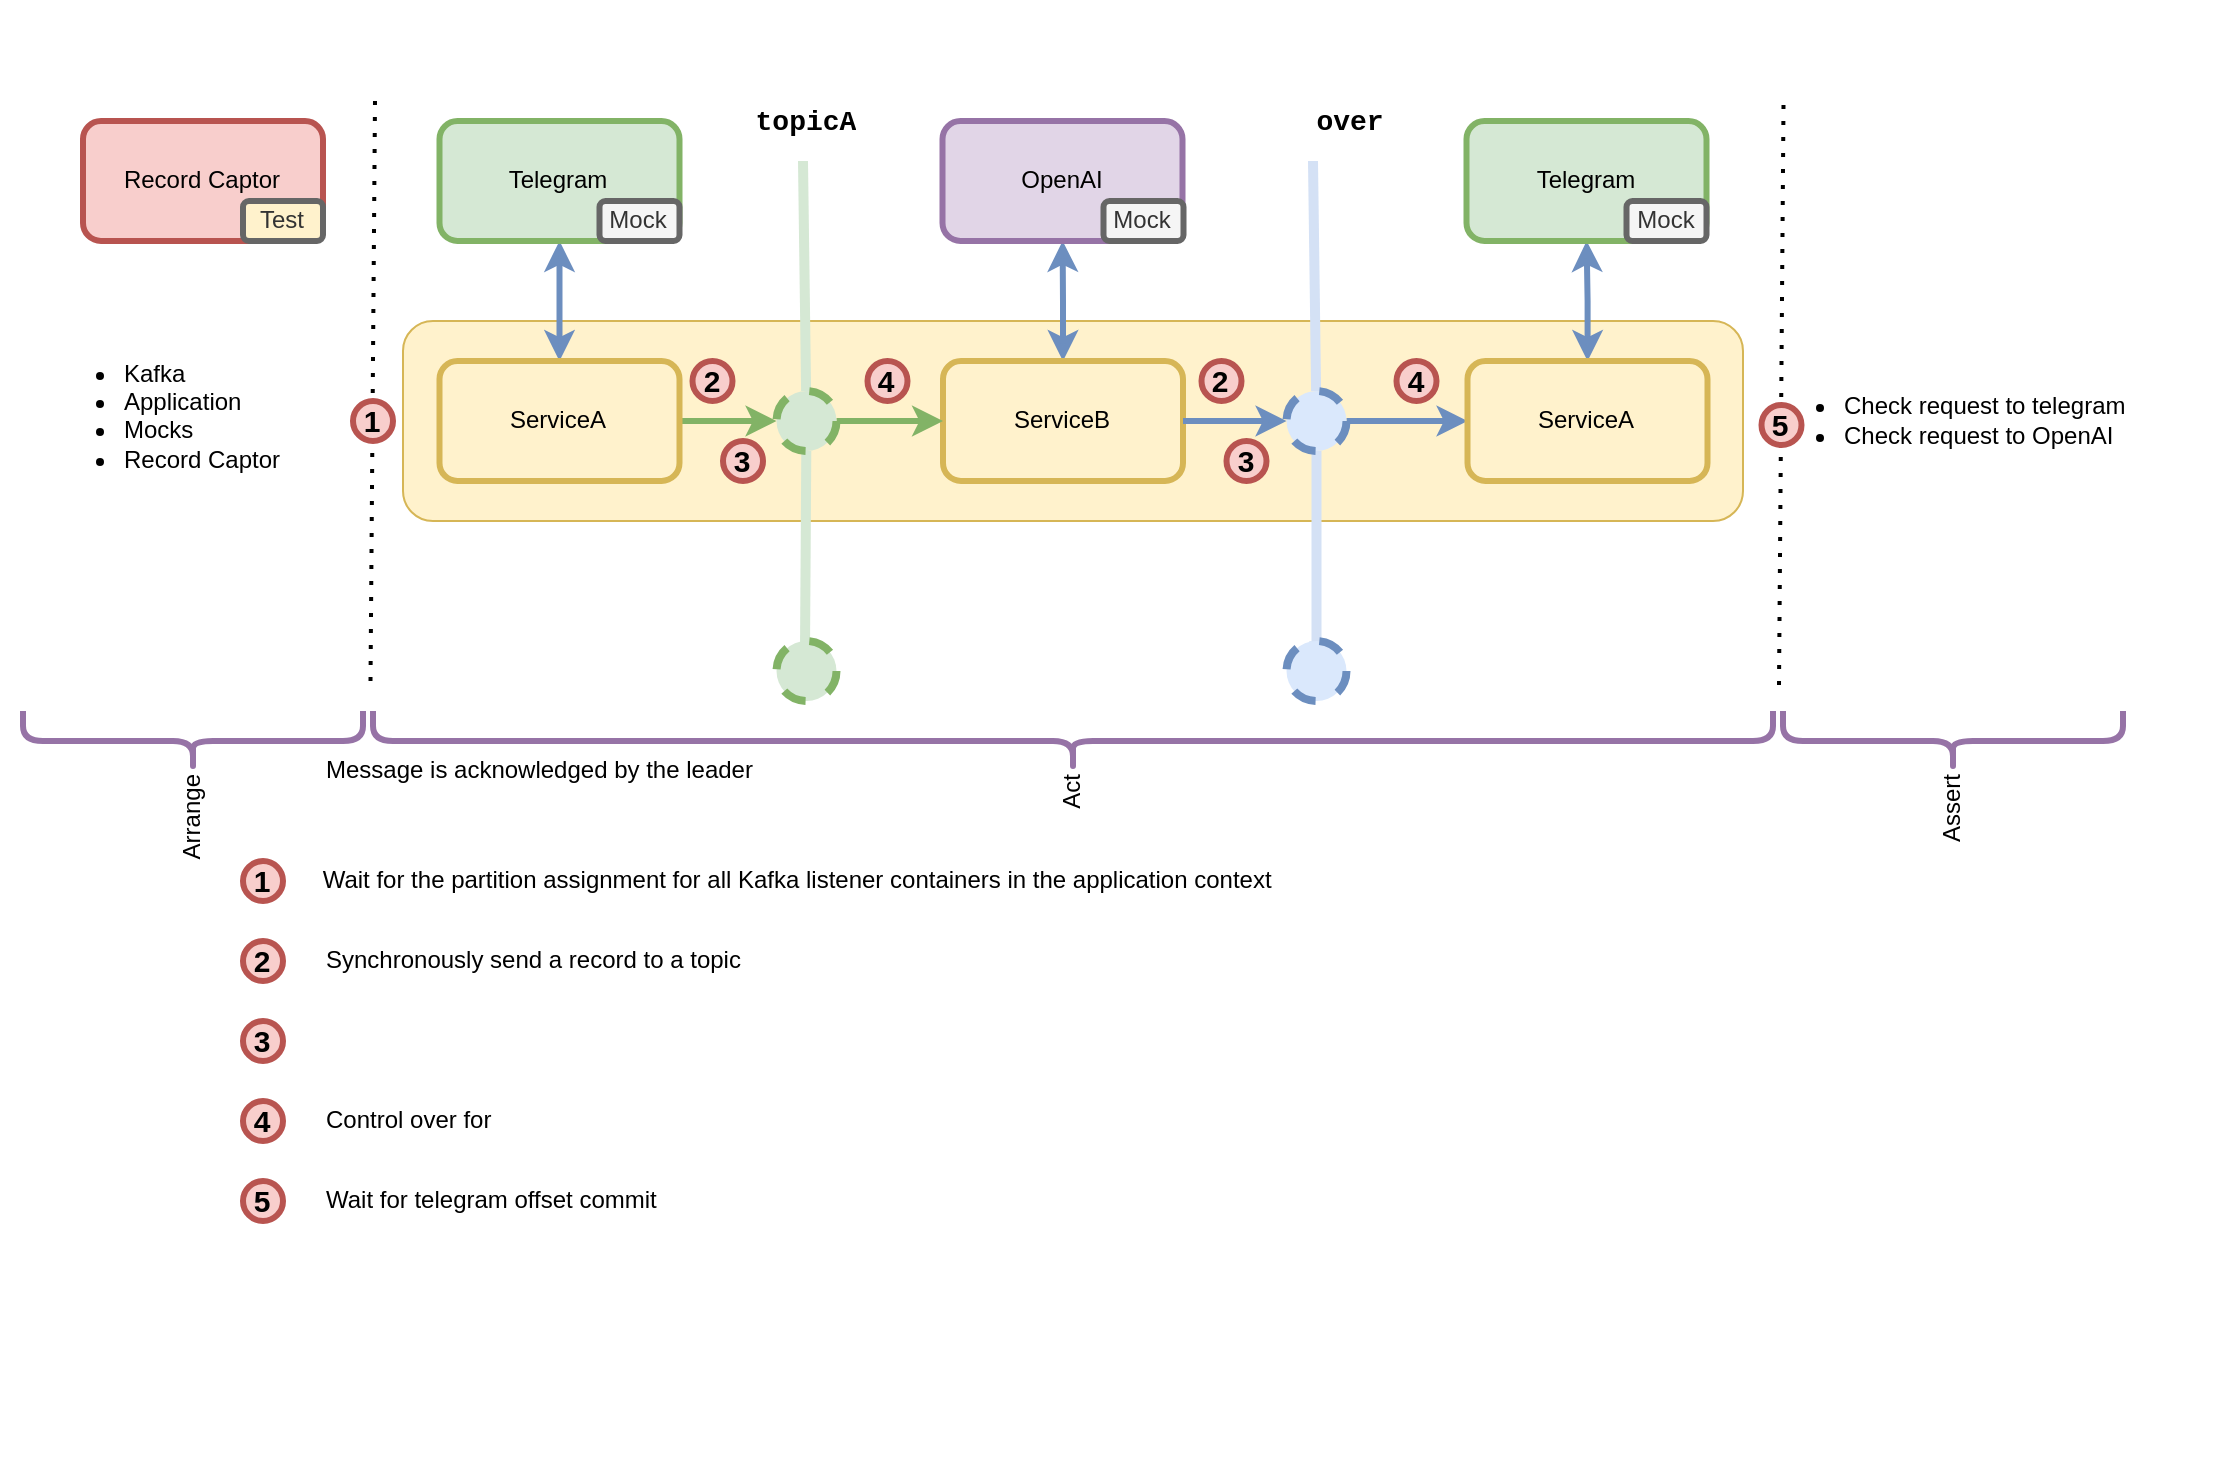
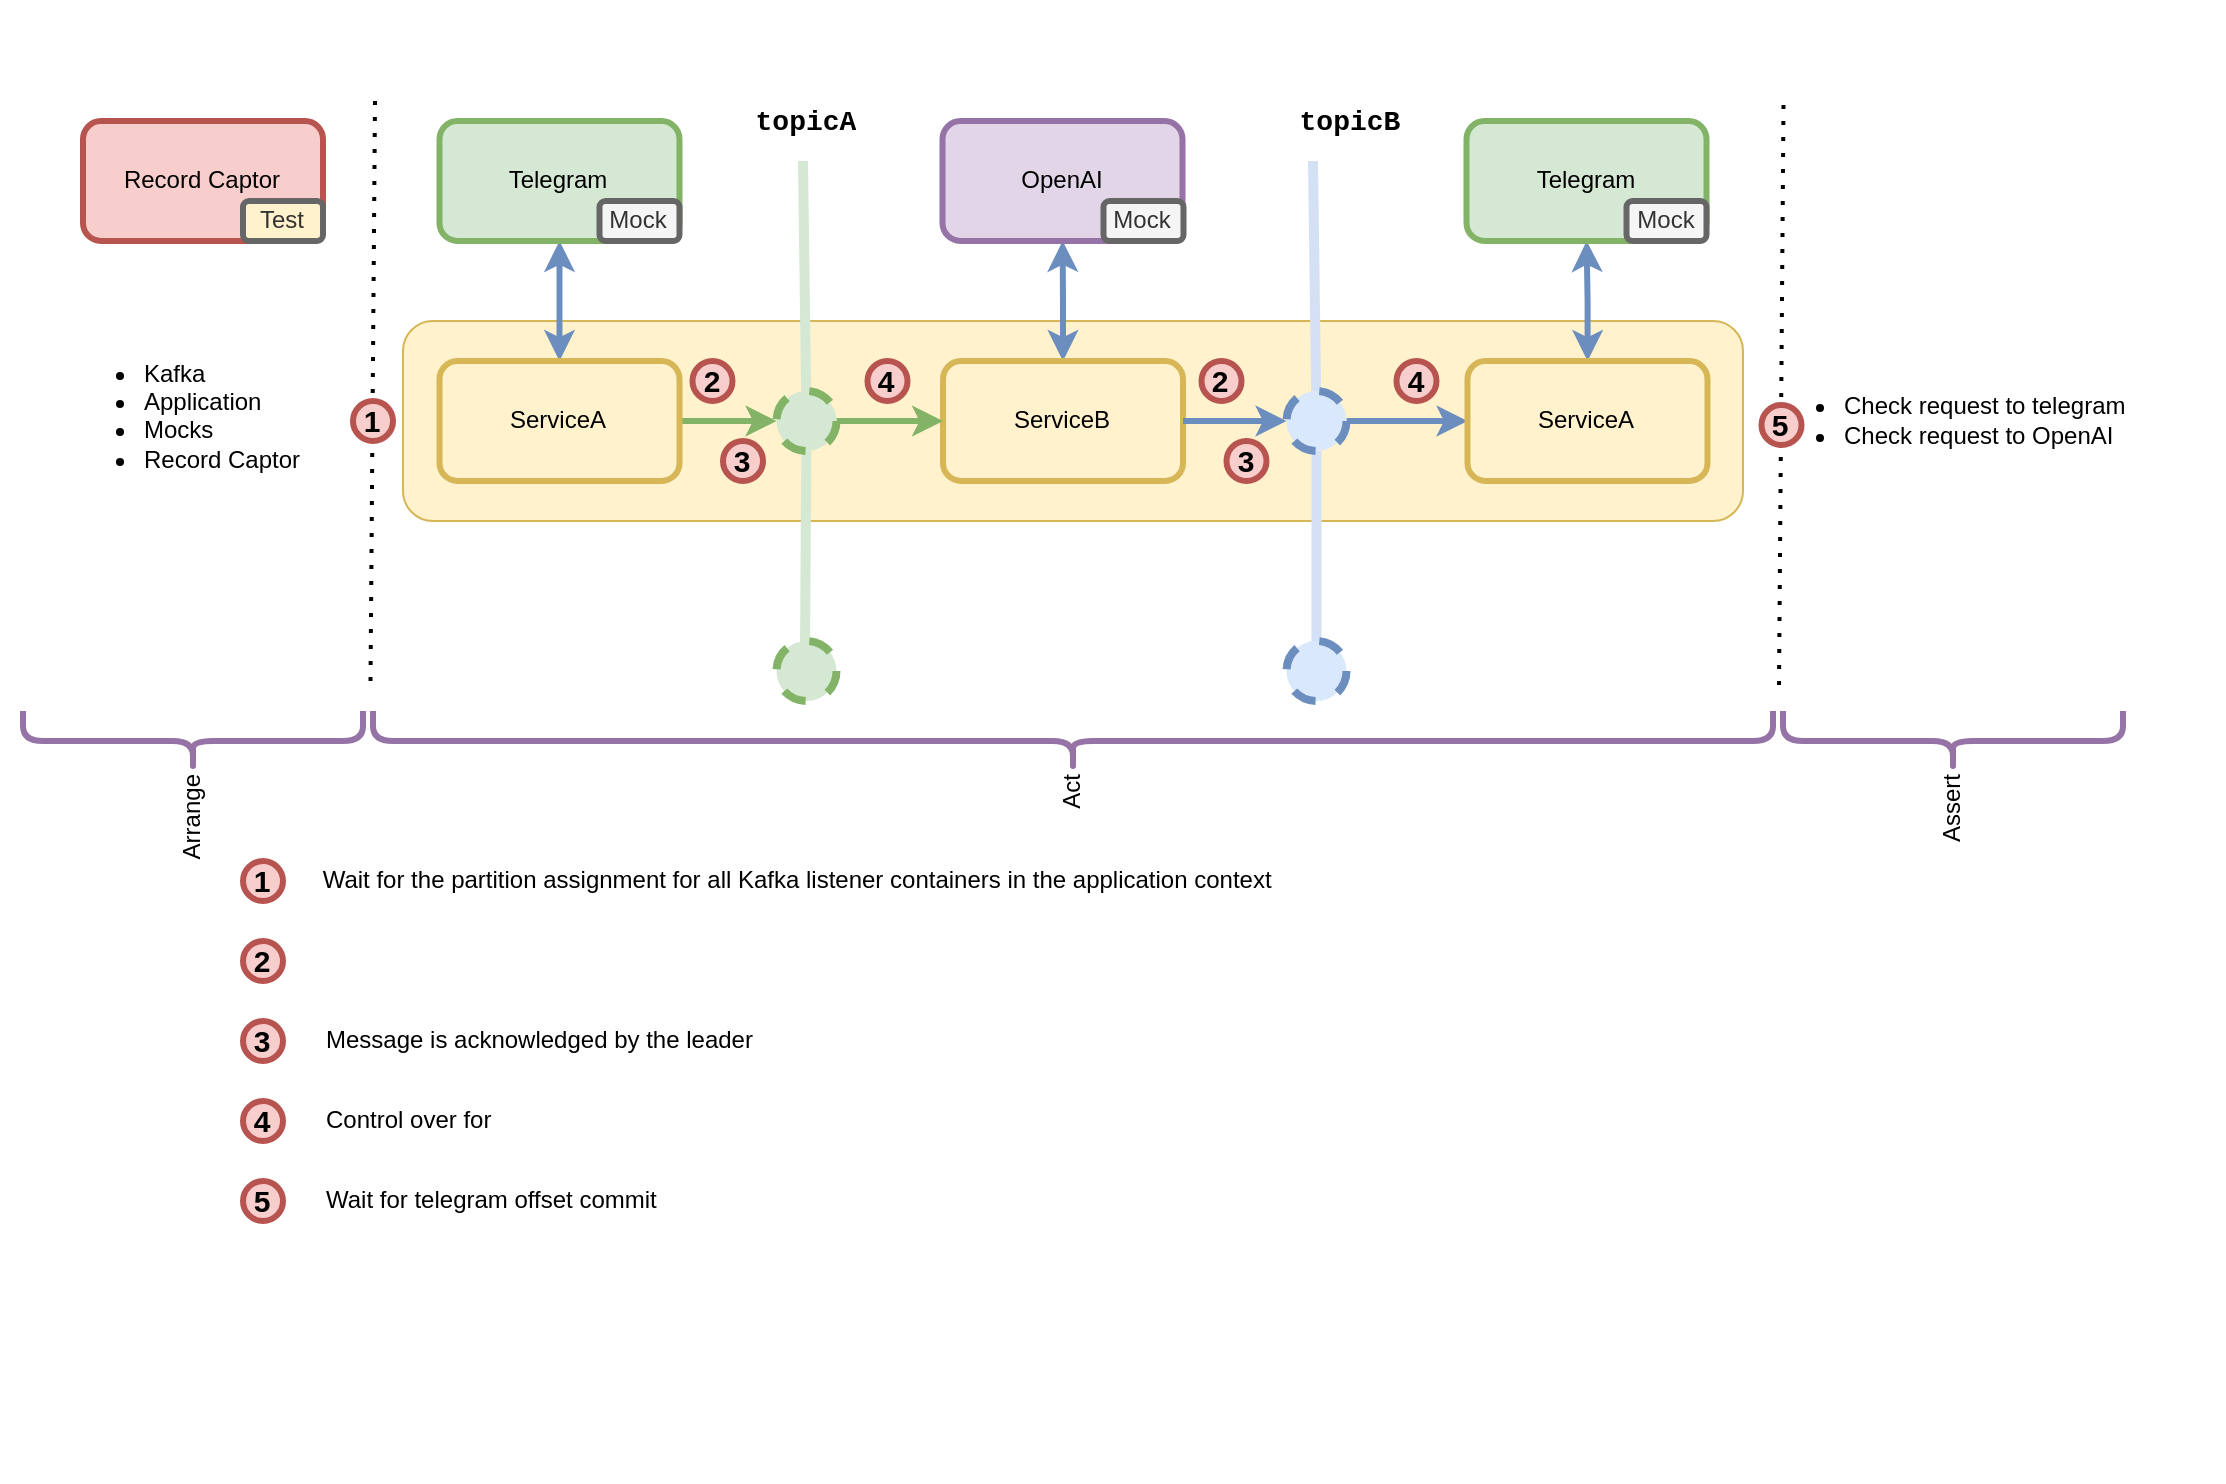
- <mxCell id="19" value="over" style="text;html=1;strokeColor=none;fillColor=none;align=center;verticalAlign=middle;whiteSpace=wrap;overflow=hidden;fontSize=14;fontStyle=1;fontFamily=Courier New;" parent="1" vertex="1"><mxGeometry x="620.25" y="40" width="110" height="42" as="geometry" /></mxCell>
+ <mxCell id="19" value="topicB" style="text;html=1;strokeColor=none;fillColor=none;align=center;verticalAlign=middle;whiteSpace=wrap;overflow=hidden;fontSize=14;fontStyle=1;fontFamily=Courier New;" parent="1" vertex="1"><mxGeometry x="620.25" y="40" width="110" height="42" as="geometry" /></mxCell>
- <mxCell id="30" value="&lt;ul&gt;&lt;li&gt;Kafka&lt;/li&gt;&lt;li&gt;Application&lt;/li&gt;&lt;li&gt;Mocks&lt;/li&gt;&lt;li&gt;Record Captor&lt;/li&gt;&lt;/ul&gt;" style="text;strokeColor=none;fillColor=none;html=1;whiteSpace=wrap;verticalAlign=middle;overflow=hidden;" parent="1" vertex="1"><mxGeometry x="20" y="165" width="121" height="80" as="geometry" /></mxCell>
+ <mxCell id="30" value="&lt;ul&gt;&lt;li&gt;Kafka&lt;/li&gt;&lt;li&gt;Application&lt;/li&gt;&lt;li&gt;Mocks&lt;/li&gt;&lt;li&gt;Record Captor&lt;/li&gt;&lt;/ul&gt;" style="text;strokeColor=none;fillColor=none;html=1;whiteSpace=wrap;verticalAlign=middle;overflow=hidden;" parent="1" vertex="1"><mxGeometry x="30" y="165" width="121" height="80" as="geometry" /></mxCell>
- <mxCell id="32" value="Message is acknowledged by the leader" style="text;html=1;align=left;verticalAlign=middle;whiteSpace=wrap;rounded=0;" parent="1" vertex="1"><mxGeometry x="160.63" y="370" width="235.25" height="30" as="geometry" /></mxCell>
+ <mxCell id="32" value="Message is acknowledged by the leader" style="text;html=1;align=left;verticalAlign=middle;whiteSpace=wrap;rounded=0;" parent="1" vertex="1"><mxGeometry x="160.63" y="505" width="235.25" height="30" as="geometry" /></mxCell>
- <mxCell id="40" value="Synchronously send a record to a topic" style="text;html=1;align=left;verticalAlign=middle;resizable=0;points=[];autosize=1;strokeColor=none;fillColor=none;" parent="1" vertex="1"><mxGeometry x="161" y="465" width="230" height="30" as="geometry" /></mxCell>
